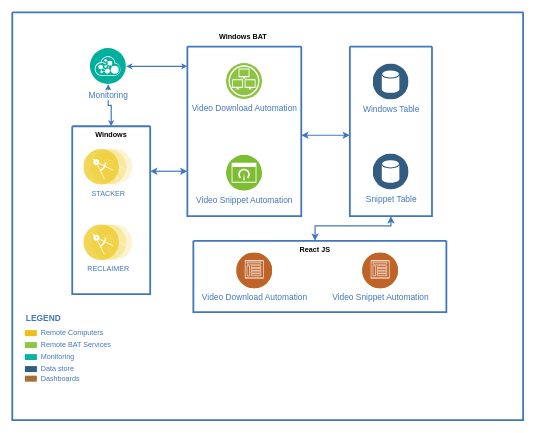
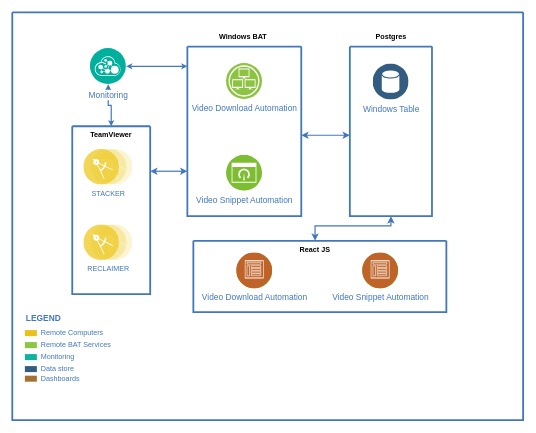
+ <mxCell id="30" value="&lt;b&gt;Postgres&lt;/b&gt;" style="text;strokeColor=none;align=center;fillColor=none;html=1;verticalAlign=middle;whiteSpace=wrap;rounded=0;" vertex="1" parent="2"><mxGeometry x="552.5" y="26" width="158" height="30" as="geometry" /></mxCell>
- <mxCell id="16" value="&lt;b&gt;Windows&lt;/b&gt;" style="text;strokeColor=none;align=center;fillColor=none;html=1;verticalAlign=middle;whiteSpace=wrap;rounded=0;" vertex="1" parent="13"><mxGeometry x="-14" width="158" height="30" as="geometry" /></mxCell>
+ <mxCell id="16" value="&lt;b&gt;TeamViewer&lt;/b&gt;" style="text;strokeColor=none;align=center;fillColor=none;html=1;verticalAlign=middle;whiteSpace=wrap;rounded=0;" vertex="1" parent="13"><mxGeometry x="-14" width="158" height="30" as="geometry" /></mxCell>
- <mxCell id="22" value="Snippet Table" style="aspect=fixed;perimeter=ellipsePerimeter;html=1;align=center;shadow=0;dashed=0;image;image=img/lib/ibm/data/data_services.svg;rounded=1;labelBackgroundColor=#ffffff;strokeColor=#666666;strokeWidth=3;fillColor=#C2952D;gradientColor=none;fontSize=14;fontColor=#4277BB;" vertex="1" parent="20"><mxGeometry x="38.5" y="179" width="60" height="60" as="geometry" /></mxCell>
